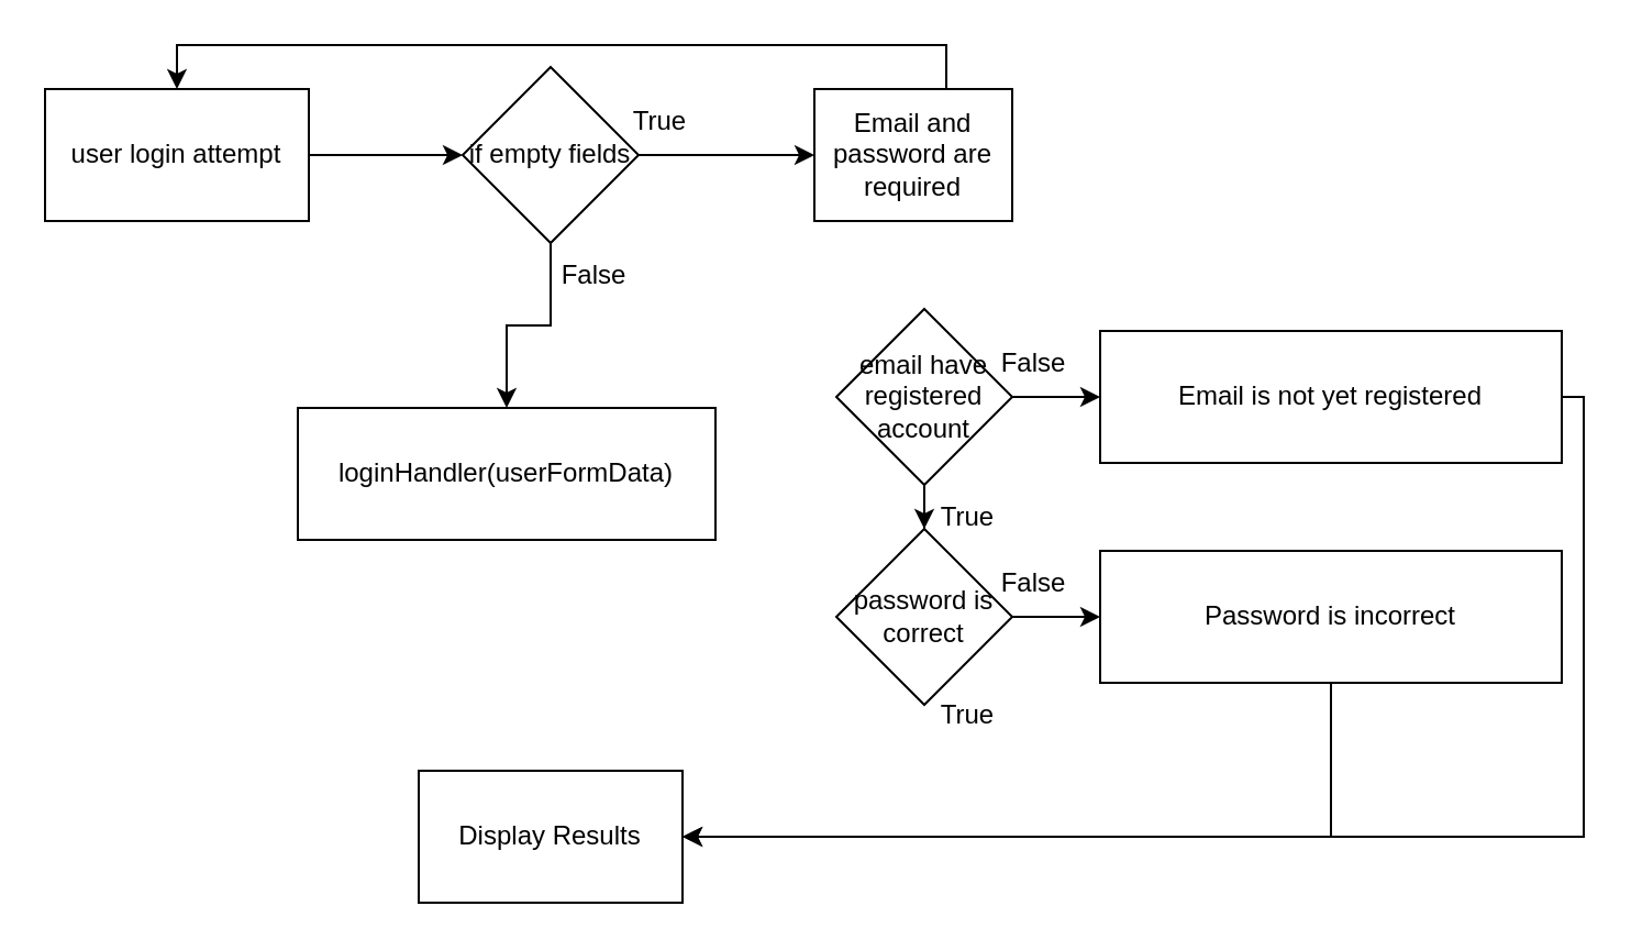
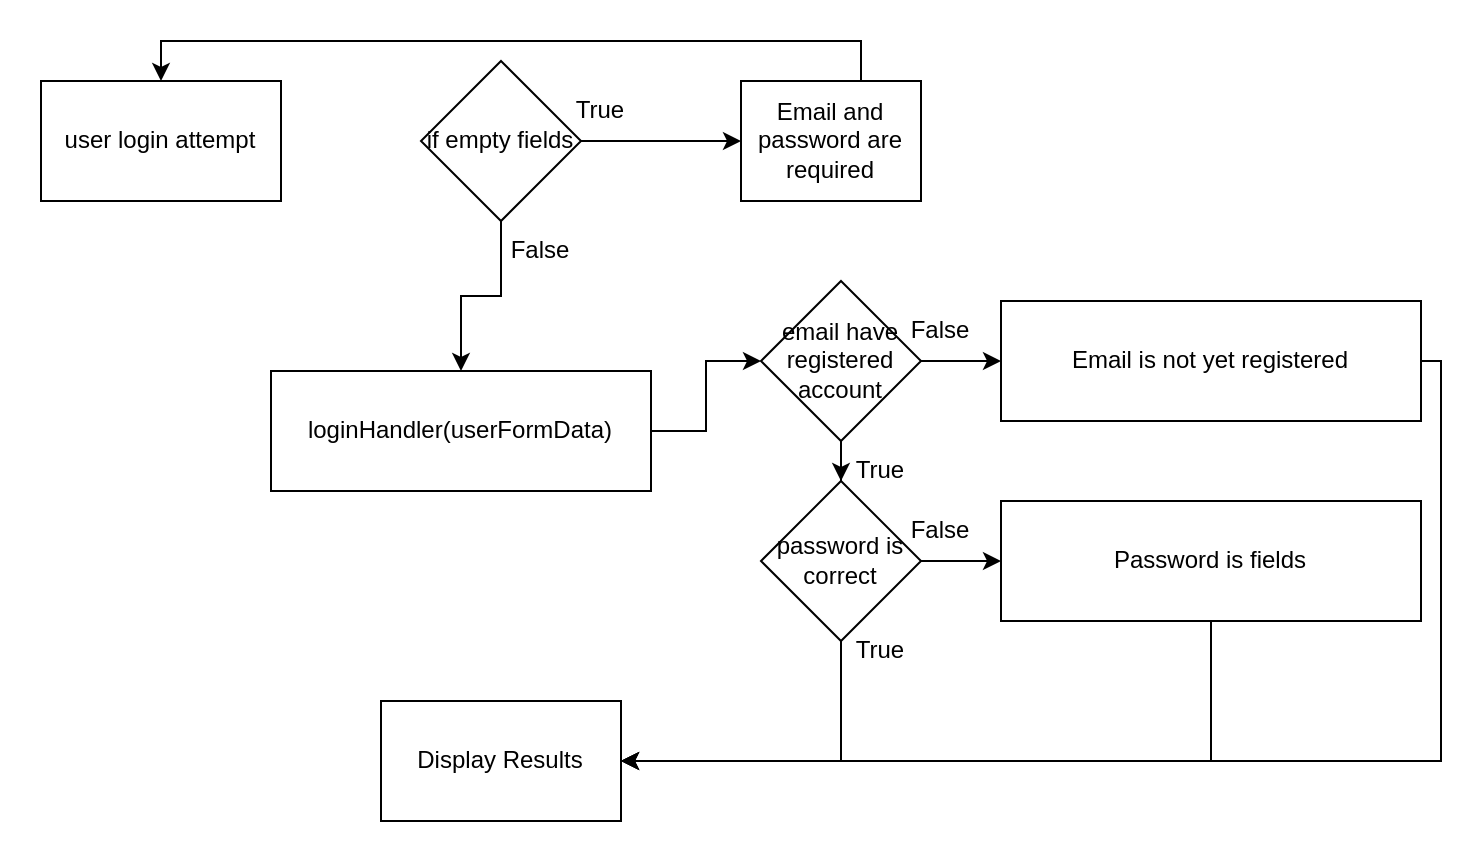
- <mxCell id="2" style="edgeStyle=orthogonalEdgeStyle;rounded=0;orthogonalLoop=1;jettySize=auto;html=1;entryX=0;entryY=0.5;entryDx=0;entryDy=0;" edge="1" parent="1" source="3" target="8"><mxGeometry relative="1" as="geometry" /></mxCell>
+ <mxCell id="4" style="edgeStyle=orthogonalEdgeStyle;rounded=0;orthogonalLoop=1;jettySize=auto;html=1;entryX=0;entryY=0.5;entryDx=0;entryDy=0;" edge="1" parent="1" source="5" target="13"><mxGeometry relative="1" as="geometry" /></mxCell>
- <mxCell id="20" value="Password is incorrect" style="rounded=0;whiteSpace=wrap;html=1;" vertex="1" parent="1"><mxGeometry x="500" y="250" width="210" height="60" as="geometry" /></mxCell>
+ <mxCell id="20" value="Password is fields" style="rounded=0;whiteSpace=wrap;html=1;" vertex="1" parent="1"><mxGeometry x="500" y="250" width="210" height="60" as="geometry" /></mxCell>
+ <mxCell id="15" style="edgeStyle=orthogonalEdgeStyle;rounded=0;orthogonalLoop=1;jettySize=auto;html=1;entryX=1;entryY=0.5;entryDx=0;entryDy=0;" edge="1" parent="1" source="16" target="21"><mxGeometry relative="1" as="geometry"><mxPoint x="420" y="340" as="targetPoint" /><Array as="points"><mxPoint x="420" y="380" /></Array></mxGeometry></mxCell>
